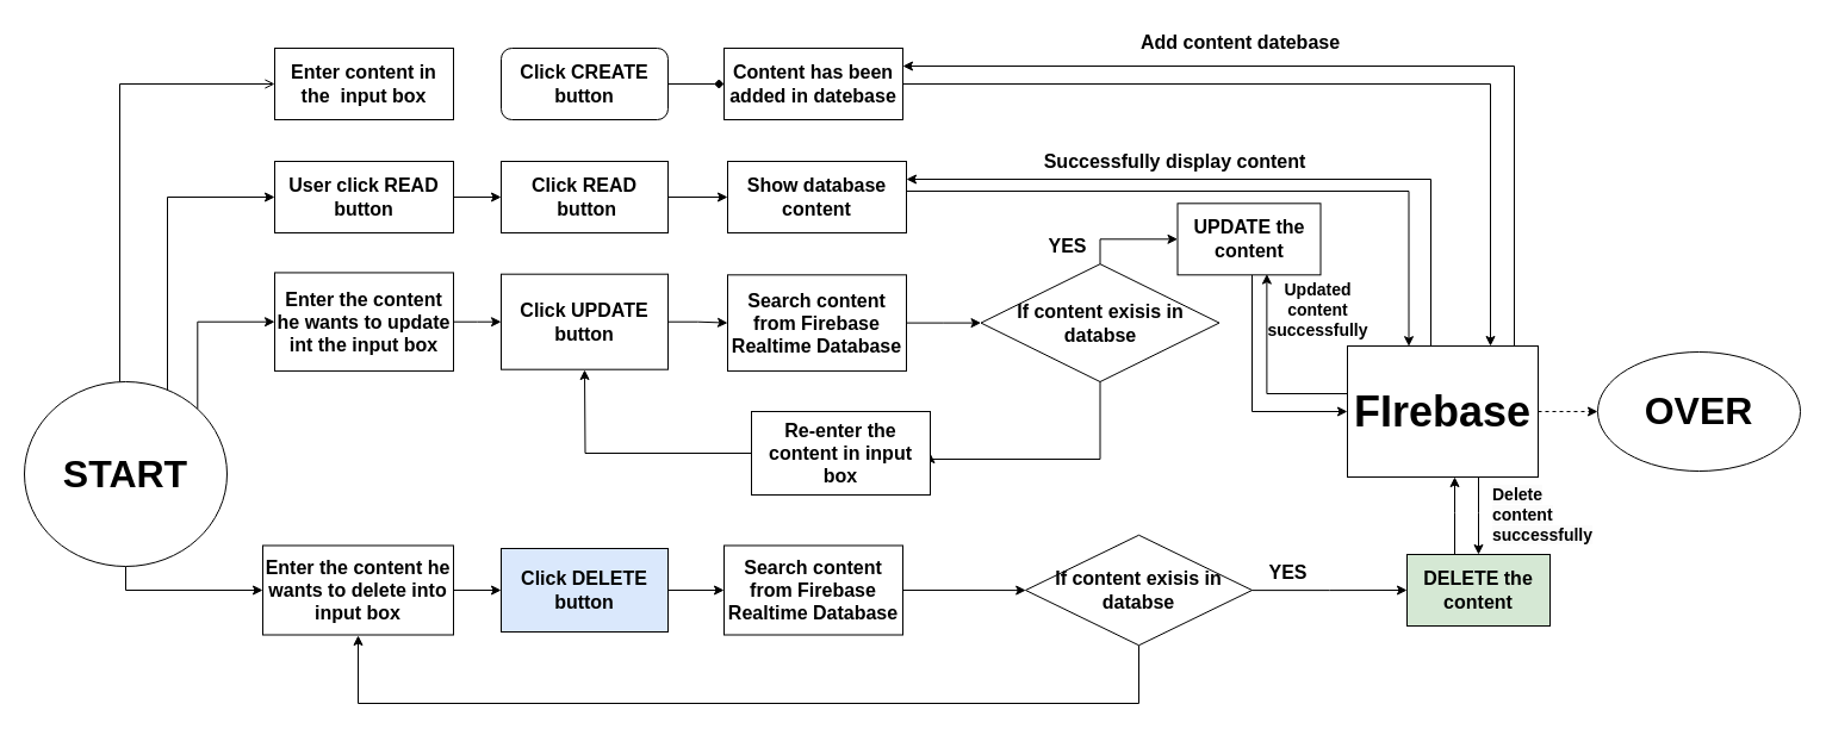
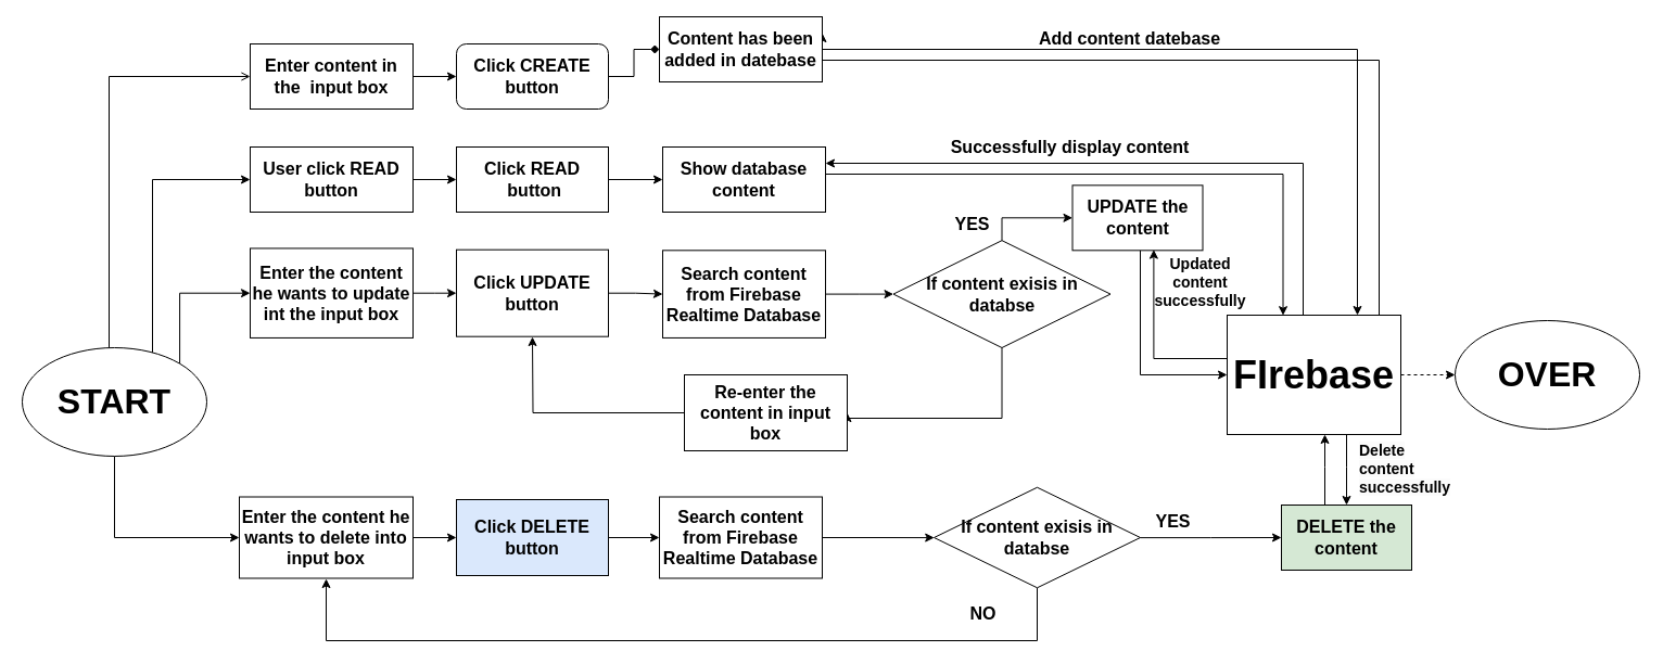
+ <mxCell id="13" style="edgeStyle=orthogonalEdgeStyle;rounded=0;orthogonalLoop=1;jettySize=auto;html=1;entryX=0;entryY=0.5;entryDx=0;entryDy=0;fontSize=16;fontStyle=1" edge="1" parent="1" source="14" target="16"><mxGeometry relative="1" as="geometry" /></mxCell>
- <mxCell id="45" value="Content has been added in datebase" style="whiteSpace=wrap;html=1;fontSize=16;fontStyle=1" vertex="1" parent="1"><mxGeometry x="607" y="40" width="150" height="60" as="geometry" /></mxCell>
+ <mxCell id="45" value="Content has been added in datebase" style="whiteSpace=wrap;html=1;fontSize=16;fontStyle=1" vertex="1" parent="1"><mxGeometry x="607" y="15" width="150" height="60" as="geometry" /></mxCell>
- <mxCell id="6" value="&lt;font style=&quot;font-size: 32px;&quot;&gt;START&lt;/font&gt;" style="ellipse;whiteSpace=wrap;html=1;fontSize=16;fontStyle=1" vertex="1" parent="1"><mxGeometry x="20" y="320" width="170" height="155" as="geometry" /></mxCell>
+ <mxCell id="6" value="&lt;font style=&quot;font-size: 32px;&quot;&gt;START&lt;/font&gt;" style="ellipse;whiteSpace=wrap;html=1;fontSize=16;fontStyle=1" vertex="1" parent="1"><mxGeometry x="20" y="320" width="170" height="100" as="geometry" /></mxCell>
+ <mxCell id="47" value="NO" style="text;html=1;align=center;verticalAlign=middle;resizable=0;points=[];autosize=1;strokeColor=none;fillColor=none;fontSize=16;fontStyle=1" vertex="1" parent="1"><mxGeometry x="880" y="550" width="50" height="30" as="geometry" /></mxCell>
